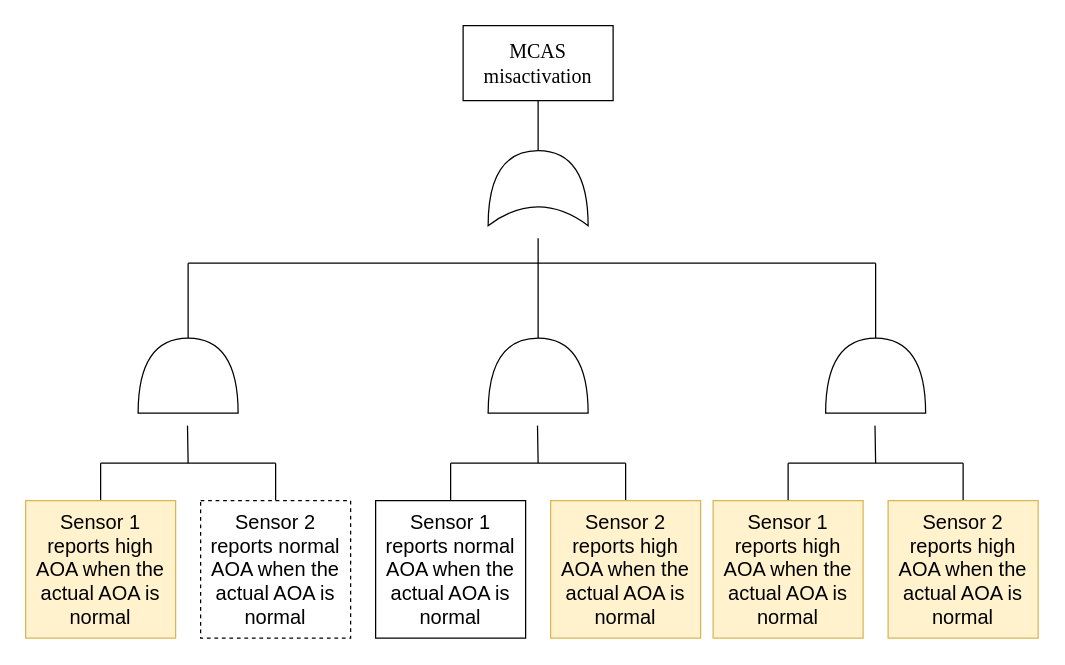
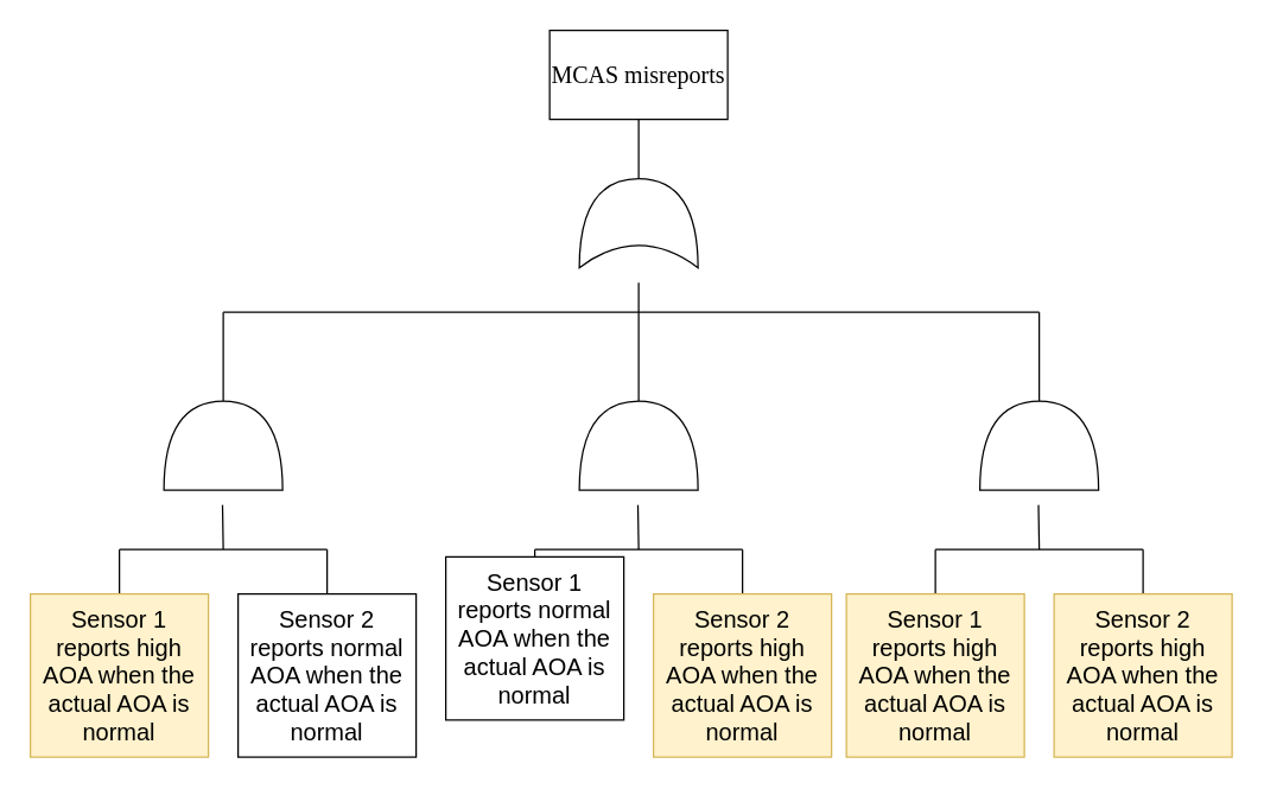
- <mxCell id="11" value="&lt;div style=&quot;&quot;&gt;&lt;span style=&quot;font-size: 12pt; font-family: Calibri;&quot;&gt;MCAS mis&lt;/span&gt;&lt;span style=&quot;font-family: Calibri; font-size: 12pt;&quot;&gt;activation&lt;/span&gt;&lt;/div&gt;" style="rounded=0;whiteSpace=wrap;html=1;align=center;" parent="1" vertex="1"><mxGeometry x="370" y="20" width="120" height="60" as="geometry" /></mxCell>
+ <mxCell id="11" value="&lt;div style=&quot;&quot;&gt;&lt;span style=&quot;font-size: 12pt; font-family: Calibri;&quot;&gt;MCAS mis&lt;/span&gt;&lt;span style=&quot;font-family: Calibri; font-size: 12pt;&quot;&gt;reports&lt;/span&gt;&lt;/div&gt;" style="rounded=0;whiteSpace=wrap;html=1;align=center;" parent="1" vertex="1"><mxGeometry x="370" y="20" width="120" height="60" as="geometry" /></mxCell>
- <mxCell id="16" value="&lt;span style=&quot;font-size: 16px;&quot;&gt;Sensor 2 reports normal AOA when the actual AOA is normal&lt;/span&gt;" style="rounded=0;whiteSpace=wrap;html=1;dashed=1;" parent="1" vertex="1"><mxGeometry x="160" y="400" width="120" height="110" as="geometry" /></mxCell>
+ <mxCell id="16" value="&lt;span style=&quot;font-size: 16px;&quot;&gt;Sensor 2 reports normal AOA when the actual AOA is normal&lt;/span&gt;" style="rounded=0;whiteSpace=wrap;html=1;" parent="1" vertex="1"><mxGeometry x="160" y="400" width="120" height="110" as="geometry" /></mxCell>
- <mxCell id="25" value="&lt;span style=&quot;font-size: 16px;&quot;&gt;Sensor 1 reports normal AOA when the actual AOA is normal&lt;/span&gt;" style="rounded=0;whiteSpace=wrap;html=1;" parent="1" vertex="1"><mxGeometry x="300" y="400" width="120" height="110" as="geometry" /></mxCell>
+ <mxCell id="25" value="&lt;span style=&quot;font-size: 16px;&quot;&gt;Sensor 1 reports normal AOA when the actual AOA is normal&lt;/span&gt;" style="rounded=0;whiteSpace=wrap;html=1;" parent="1" vertex="1"><mxGeometry x="300" y="375" width="120" height="110" as="geometry" /></mxCell>
